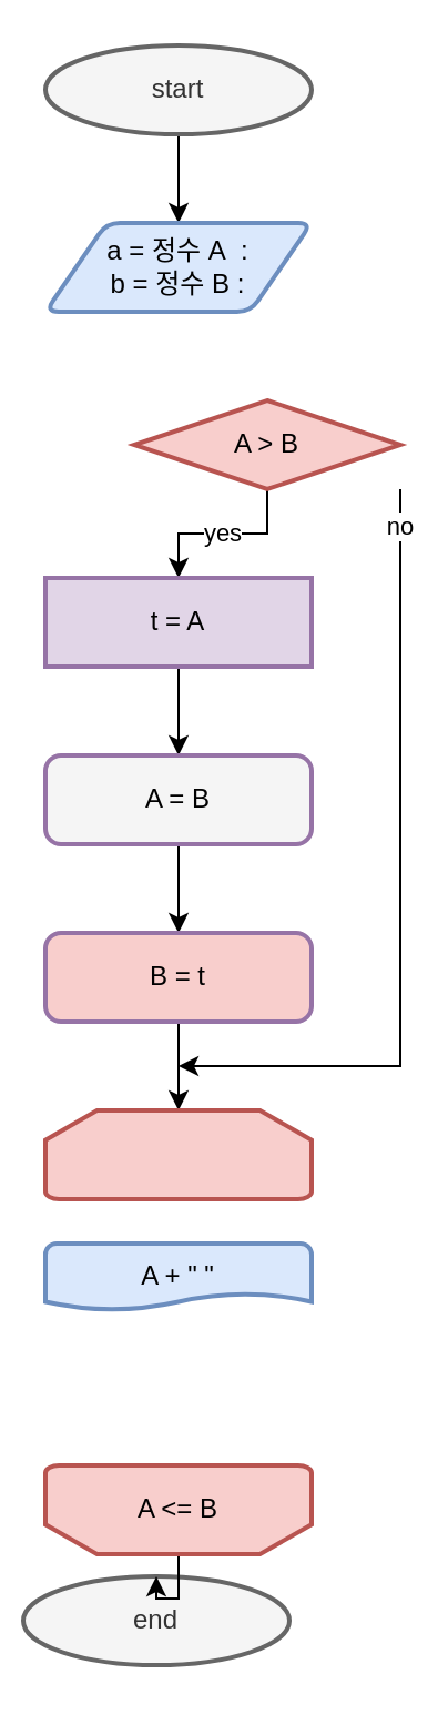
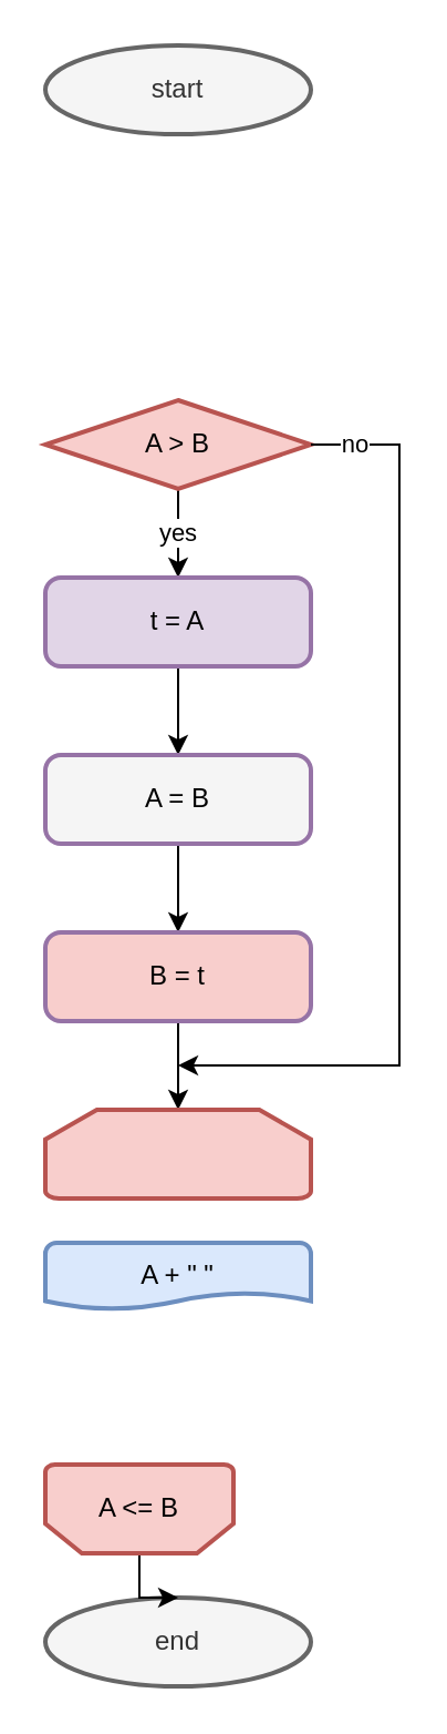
- <mxCell id="2" value="" style="edgeStyle=orthogonalEdgeStyle;rounded=0;orthogonalLoop=1;jettySize=auto;html=1;" edge="1" parent="1" source="3" target="5"><mxGeometry relative="1" as="geometry" /></mxCell>
- <mxCell id="5" value="a = 정수 A&amp;nbsp; :&lt;br&gt;b = 정수 B :" style="shape=parallelogram;html=1;strokeWidth=2;perimeter=parallelogramPerimeter;whiteSpace=wrap;rounded=1;arcSize=12;size=0.23;fillColor=#dae8fc;strokeColor=#6c8ebf;" vertex="1" parent="1"><mxGeometry x="20" y="100" width="120" height="40" as="geometry" /></mxCell>
- <mxCell id="7" value="A &amp;gt; B" style="strokeWidth=2;html=1;shape=mxgraph.flowchart.decision;whiteSpace=wrap;fillColor=#f8cecc;strokeColor=#b85450;" vertex="1" parent="1"><mxGeometry x="60" y="180" width="120" height="40" as="geometry" /></mxCell>
+ <mxCell id="7" value="A &amp;gt; B" style="strokeWidth=2;html=1;shape=mxgraph.flowchart.decision;whiteSpace=wrap;fillColor=#f8cecc;strokeColor=#b85450;" vertex="1" parent="1"><mxGeometry x="20" y="180" width="120" height="40" as="geometry" /></mxCell>
- <mxCell id="9" value="t = A" style="whiteSpace=wrap;html=1;absoluteArcSize=1;arcSize=14;strokeWidth=2;fillColor=#e1d5e7;strokeColor=#9673a6;rounded=0;" vertex="1" parent="1"><mxGeometry x="20" y="260" width="120" height="40" as="geometry" /></mxCell>
+ <mxCell id="9" value="t = A" style="rounded=1;whiteSpace=wrap;html=1;absoluteArcSize=1;arcSize=14;strokeWidth=2;fillColor=#e1d5e7;strokeColor=#9673a6;" vertex="1" parent="1"><mxGeometry x="20" y="260" width="120" height="40" as="geometry" /></mxCell>
- <mxCell id="17" value="A &amp;lt;= B" style="strokeWidth=2;html=1;shape=mxgraph.flowchart.loop_limit;whiteSpace=wrap;flipV=1;fillColor=#f8cecc;strokeColor=#b85450;" vertex="1" parent="1"><mxGeometry x="20" y="660" width="120" height="40" as="geometry" /></mxCell>
+ <mxCell id="17" value="A &amp;lt;= B" style="strokeWidth=2;html=1;shape=mxgraph.flowchart.loop_limit;whiteSpace=wrap;flipV=1;fillColor=#f8cecc;strokeColor=#b85450;" vertex="1" parent="1"><mxGeometry x="20" y="660" width="85" height="40" as="geometry" /></mxCell>
- <mxCell id="4" value="end" style="strokeWidth=2;html=1;shape=mxgraph.flowchart.start_1;whiteSpace=wrap;fillColor=#f5f5f5;strokeColor=#666666;fontColor=#333333;" vertex="1" parent="1"><mxGeometry x="10" y="710" width="120" height="40" as="geometry" /></mxCell>
+ <mxCell id="4" value="end" style="strokeWidth=2;html=1;shape=mxgraph.flowchart.start_1;whiteSpace=wrap;fillColor=#f5f5f5;strokeColor=#666666;fontColor=#333333;" vertex="1" parent="1"><mxGeometry x="20" y="720" width="120" height="40" as="geometry" /></mxCell>
